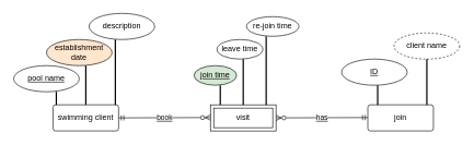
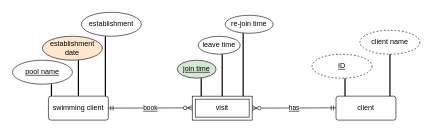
- <mxCell id="6" value="description" style="ellipse;whiteSpace=wrap;html=1;align=center;" vertex="1" parent="1"><mxGeometry x="135" y="20" width="100" height="40" as="geometry" /></mxCell>
+ <mxCell id="6" value="establishment" style="ellipse;whiteSpace=wrap;html=1;align=center;" vertex="1" parent="1"><mxGeometry x="135" y="20" width="100" height="40" as="geometry" /></mxCell>
- <mxCell id="10" value="ID" style="ellipse;whiteSpace=wrap;html=1;align=center;fontStyle=4" vertex="1" parent="1"><mxGeometry x="520" y="90" width="100" height="40" as="geometry" /></mxCell>
+ <mxCell id="10" value="ID" style="ellipse;whiteSpace=wrap;html=1;align=center;fontStyle=4;dashed=1;" vertex="1" parent="1"><mxGeometry x="520" y="90" width="100" height="40" as="geometry" /></mxCell>
- <mxCell id="4" value="join" style="rounded=1;arcSize=10;whiteSpace=wrap;html=1;align=center;" vertex="1" parent="1"><mxGeometry x="560" y="160" width="100" height="40" as="geometry" /></mxCell>
+ <mxCell id="4" value="client" style="rounded=1;arcSize=10;whiteSpace=wrap;html=1;align=center;" vertex="1" parent="1"><mxGeometry x="560" y="160" width="100" height="40" as="geometry" /></mxCell>
